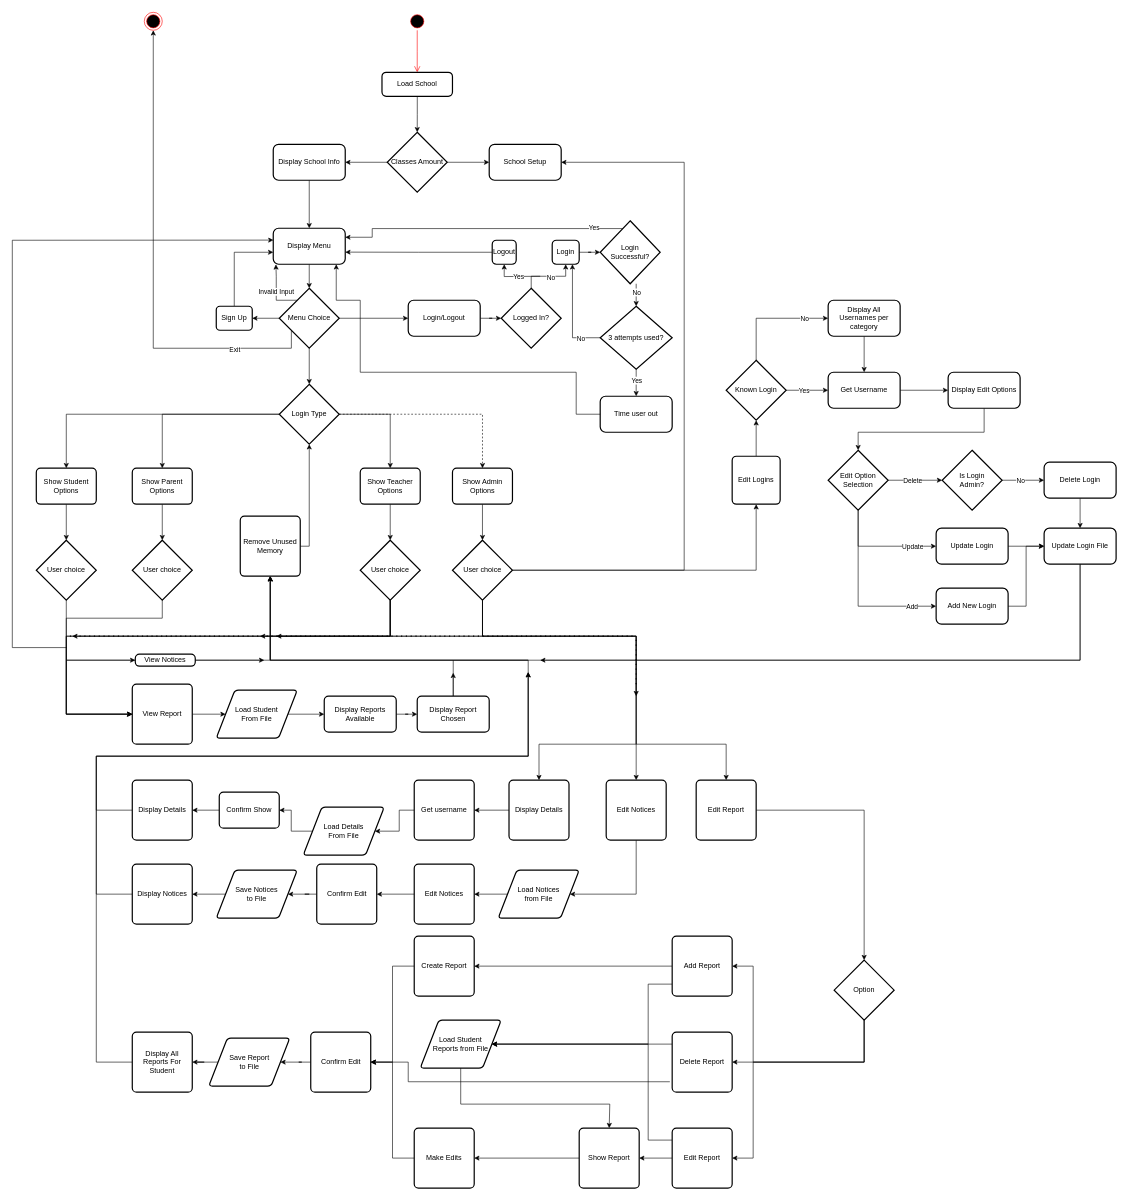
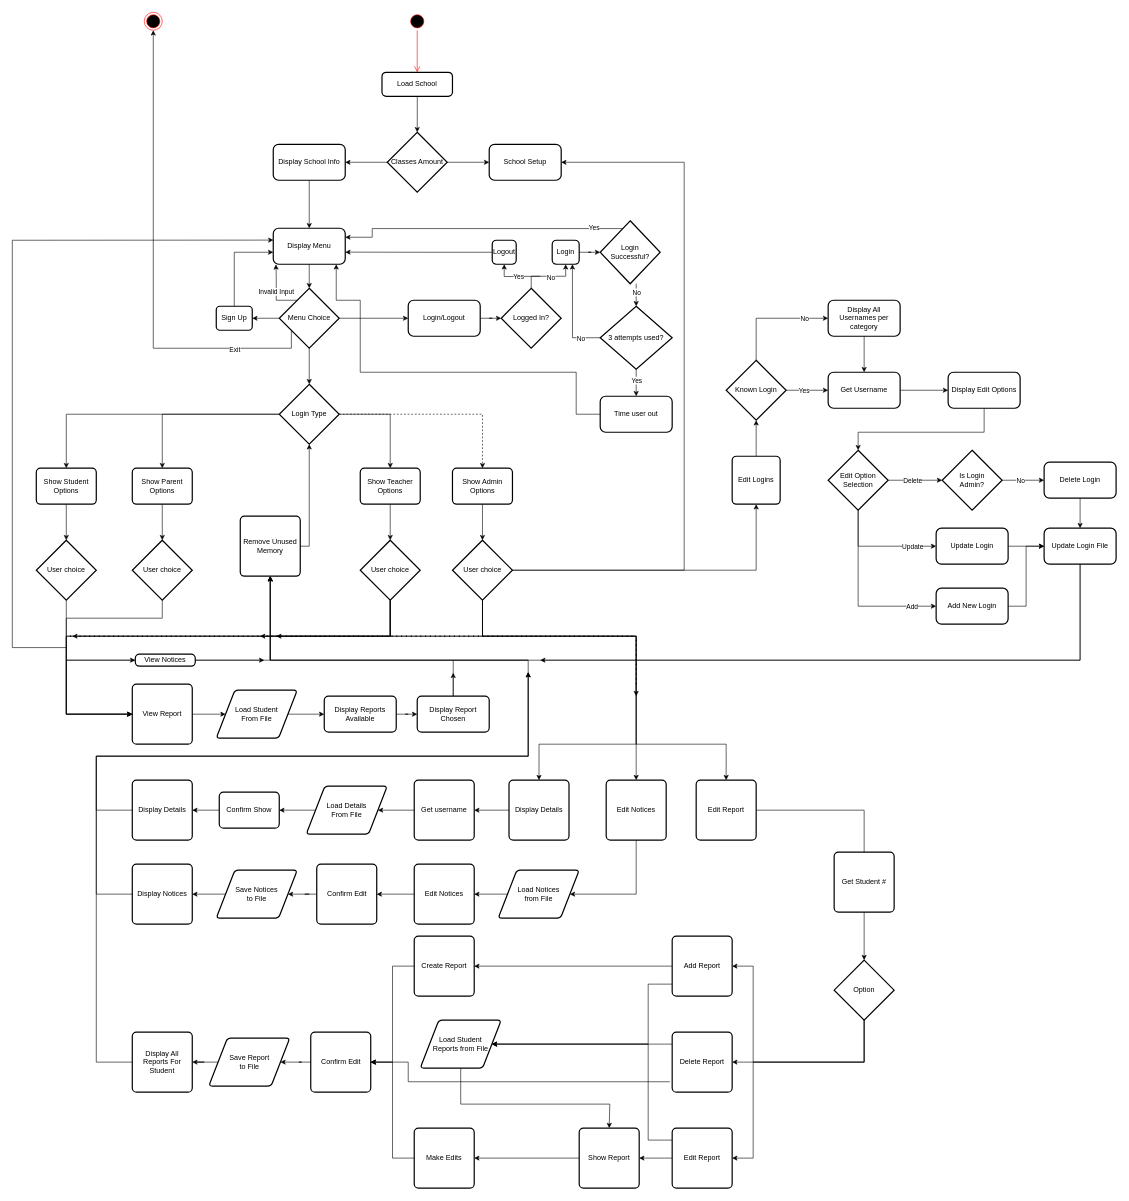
- <mxCell id="140" value="Load Details&lt;br&gt;From File" style="shape=parallelogram;html=1;strokeWidth=2;perimeter=parallelogramPerimeter;whiteSpace=wrap;rounded=1;arcSize=12;size=0.23;" vertex="1" parent="1"><mxGeometry x="505" y="1345" width="135" height="80" as="geometry" /></mxCell>
+ <mxCell id="140" value="Load Details&lt;br&gt;From File" style="shape=parallelogram;html=1;strokeWidth=2;perimeter=parallelogramPerimeter;whiteSpace=wrap;rounded=1;arcSize=12;size=0.23;" vertex="1" parent="1"><mxGeometry x="510" y="1310" width="135" height="80" as="geometry" /></mxCell>
+ <mxCell id="179" value="Get Student #" style="rounded=1;whiteSpace=wrap;html=1;absoluteArcSize=1;arcSize=14;strokeWidth=2;" vertex="1" parent="1"><mxGeometry x="1390" y="1420" width="100" height="100" as="geometry" /></mxCell>
